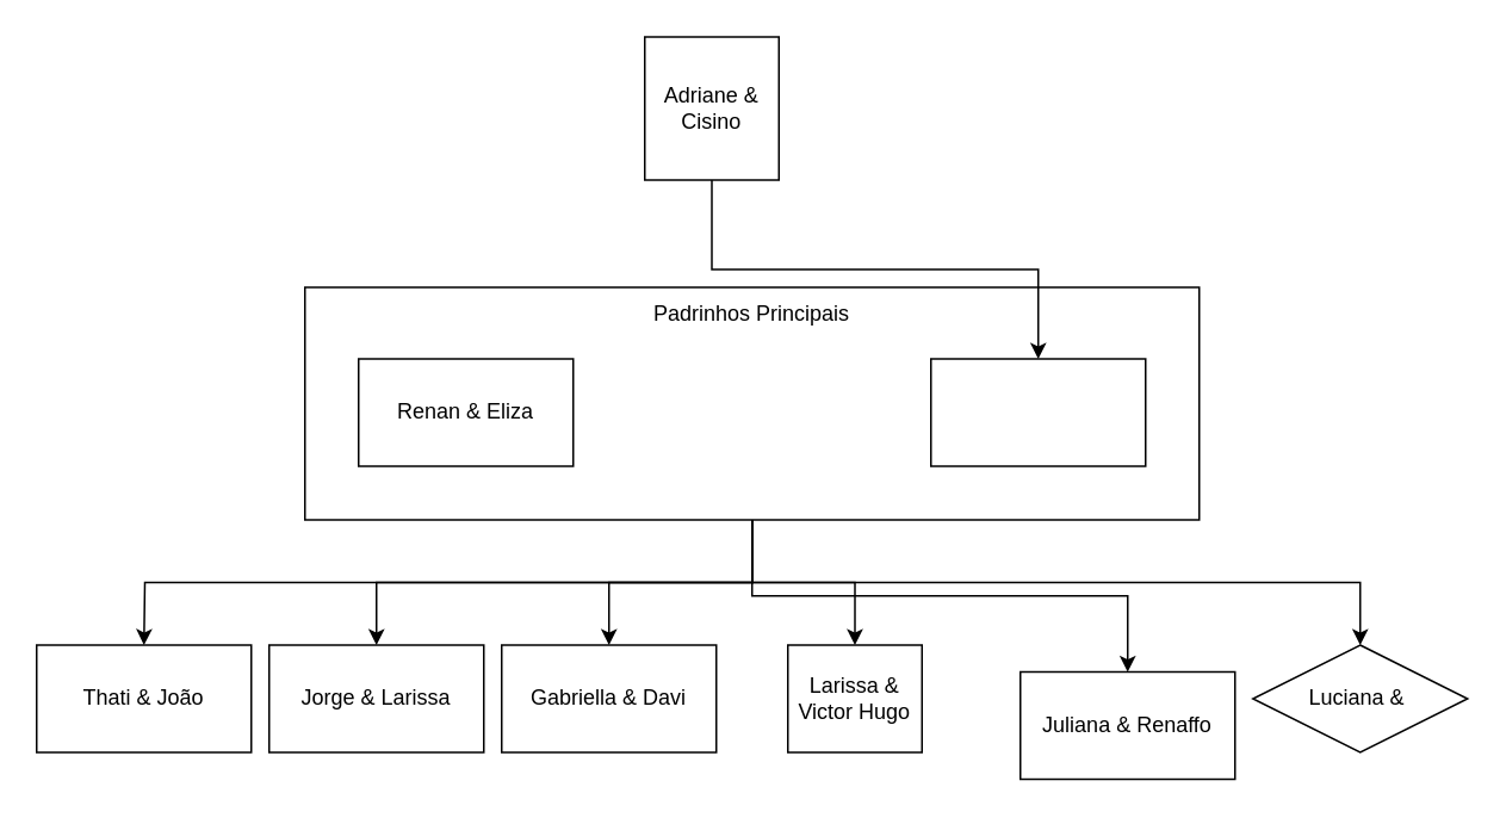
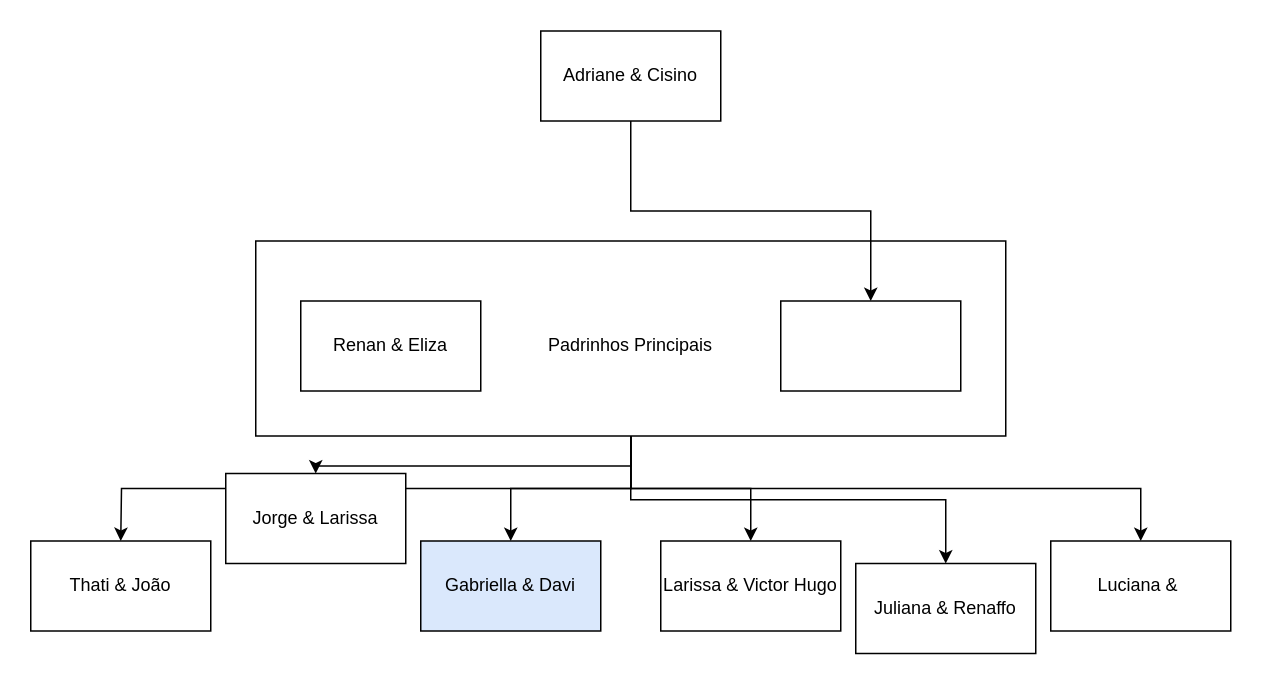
- <mxCell id="10" value="Adriane &amp;amp; Cisino" style="rounded=0;whiteSpace=wrap;html=1;" vertex="1" parent="1"><mxGeometry x="360" y="20" width="75" height="80" as="geometry" /></mxCell>
+ <mxCell id="10" value="Adriane &amp;amp; Cisino" style="rounded=0;whiteSpace=wrap;html=1;" vertex="1" parent="1"><mxGeometry x="360" y="20" width="120" height="60" as="geometry" /></mxCell>
- <mxCell id="13" value="Padrinhos Principais" style="text;html=1;strokeColor=none;fillColor=none;align=center;verticalAlign=middle;whiteSpace=wrap;rounded=0;" vertex="1" parent="1"><mxGeometry x="345" y="160" width="150" height="30" as="geometry" /></mxCell>
+ <mxCell id="13" value="Padrinhos Principais" style="text;html=1;strokeColor=none;fillColor=none;align=center;verticalAlign=middle;whiteSpace=wrap;rounded=0;" vertex="1" parent="1"><mxGeometry x="345" y="215" width="150" height="30" as="geometry" /></mxCell>
- <mxCell id="18" value="Jorge &amp;amp; Larissa" style="whiteSpace=wrap;html=1;rounded=0;" vertex="1" parent="1"><mxGeometry x="150" y="360" width="120" height="60" as="geometry" /></mxCell>
+ <mxCell id="18" value="Jorge &amp;amp; Larissa" style="whiteSpace=wrap;html=1;rounded=0;" vertex="1" parent="1"><mxGeometry x="150" y="315" width="120" height="60" as="geometry" /></mxCell>
- <mxCell id="14" value="Gabriella &amp;amp; Davi" style="whiteSpace=wrap;html=1;rounded=0;" vertex="1" parent="1"><mxGeometry x="280" y="360" width="120" height="60" as="geometry" /></mxCell>
+ <mxCell id="14" value="Gabriella &amp;amp; Davi" style="whiteSpace=wrap;html=1;rounded=0;fillColor=#dae8fc;" vertex="1" parent="1"><mxGeometry x="280" y="360" width="120" height="60" as="geometry" /></mxCell>
- <mxCell id="15" value="Larissa &amp;amp; Victor Hugo" style="whiteSpace=wrap;html=1;rounded=0;" vertex="1" parent="1"><mxGeometry x="440" y="360" width="75" height="60" as="geometry" /></mxCell>
+ <mxCell id="15" value="Larissa &amp;amp; Victor Hugo" style="whiteSpace=wrap;html=1;rounded=0;" vertex="1" parent="1"><mxGeometry x="440" y="360" width="120" height="60" as="geometry" /></mxCell>
- <mxCell id="17" value="Luciana &amp;amp;&amp;nbsp;" style="rhombus;whiteSpace=wrap;html=1;" vertex="1" parent="1"><mxGeometry x="700" y="360" width="120" height="60" as="geometry" /></mxCell>
+ <mxCell id="17" value="Luciana &amp;amp;&amp;nbsp;" style="whiteSpace=wrap;html=1;rounded=0;" vertex="1" parent="1"><mxGeometry x="700" y="360" width="120" height="60" as="geometry" /></mxCell>
